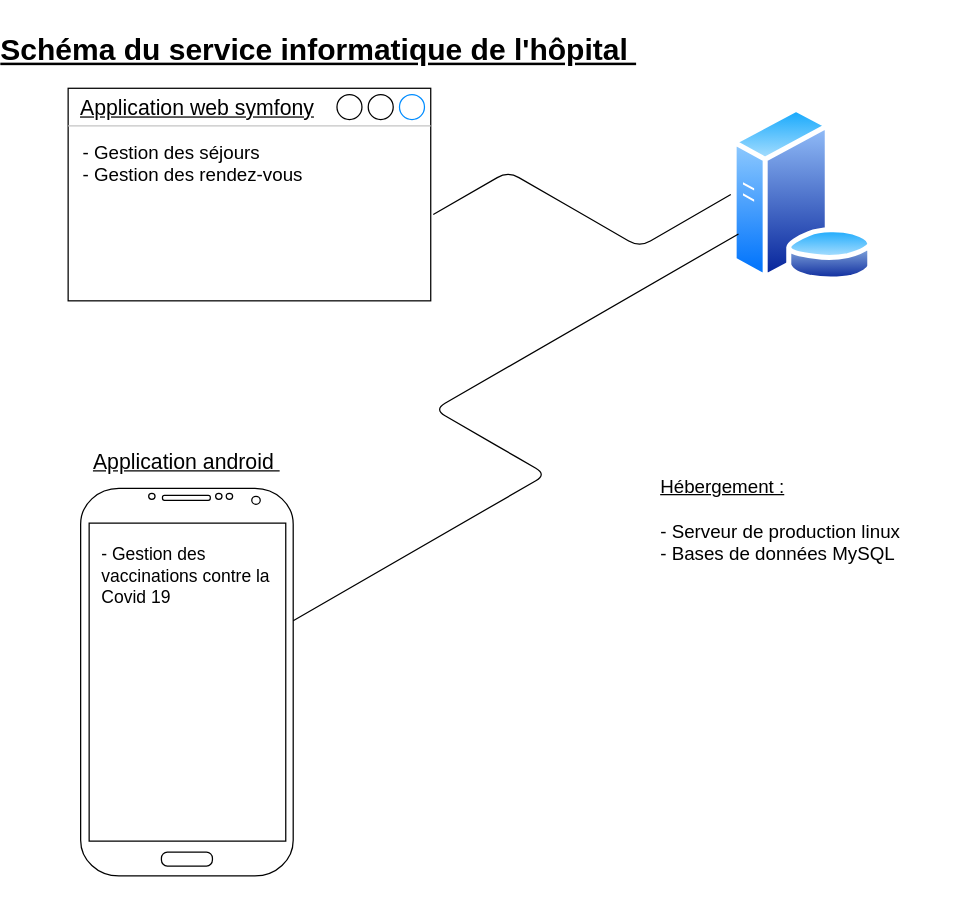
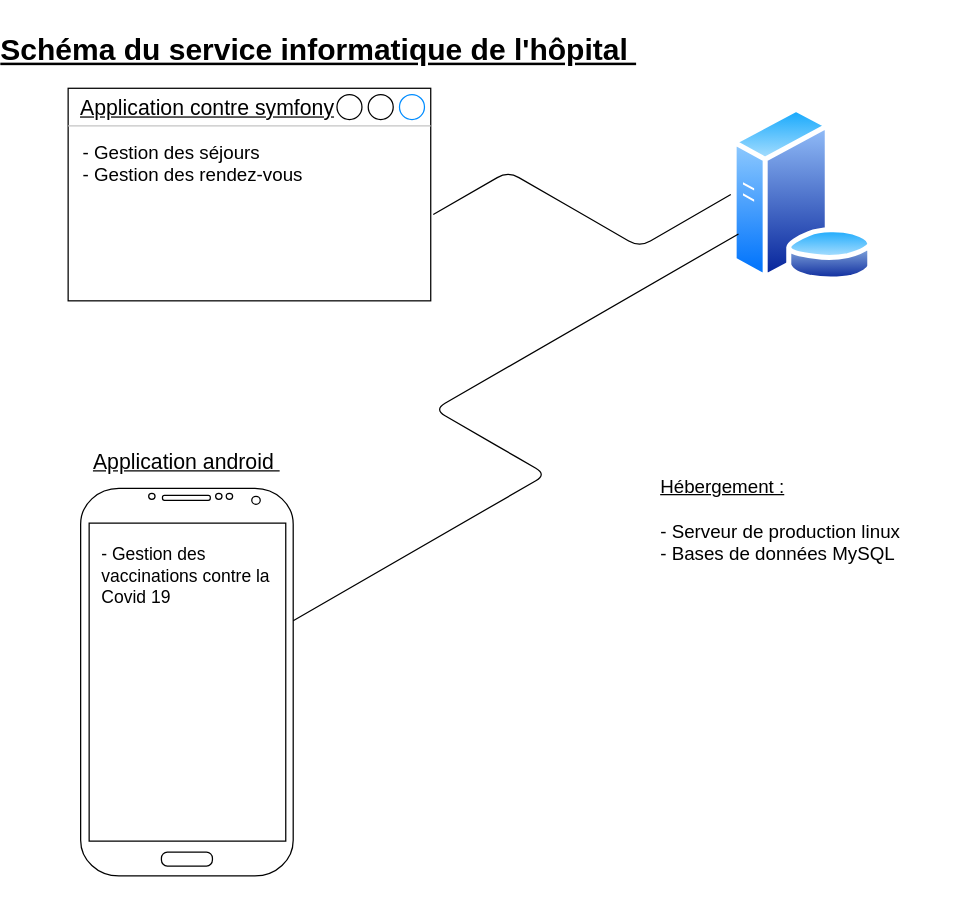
- <mxCell id="2" value="&lt;font color=&quot;#000000&quot;&gt;&lt;u&gt;Application web symfony&lt;/u&gt;&lt;/font&gt;" style="strokeWidth=1;shadow=0;dashed=0;align=center;html=1;shape=mxgraph.mockup.containers.window;align=left;verticalAlign=top;spacingLeft=8;strokeColor2=#008cff;strokeColor3=#c4c4c4;fontColor=#666666;mainText=;fontSize=17;labelBackgroundColor=none;" vertex="1" parent="1"><mxGeometry x="20" y="70" width="290" height="170" as="geometry" /></mxCell>
+ <mxCell id="2" value="&lt;font color=&quot;#000000&quot;&gt;&lt;u&gt;Application contre symfony&lt;/u&gt;&lt;/font&gt;" style="strokeWidth=1;shadow=0;dashed=0;align=center;html=1;shape=mxgraph.mockup.containers.window;align=left;verticalAlign=top;spacingLeft=8;strokeColor2=#008cff;strokeColor3=#c4c4c4;fontColor=#666666;mainText=;fontSize=17;labelBackgroundColor=none;" vertex="1" parent="1"><mxGeometry x="20" y="70" width="290" height="170" as="geometry" /></mxCell>
